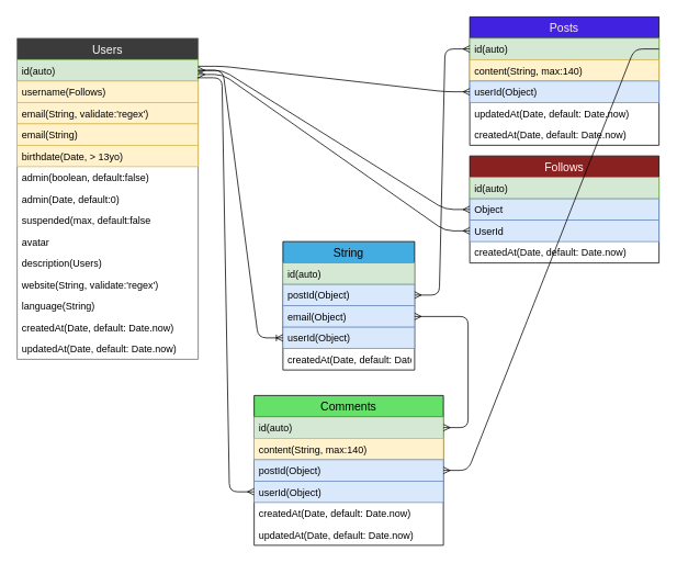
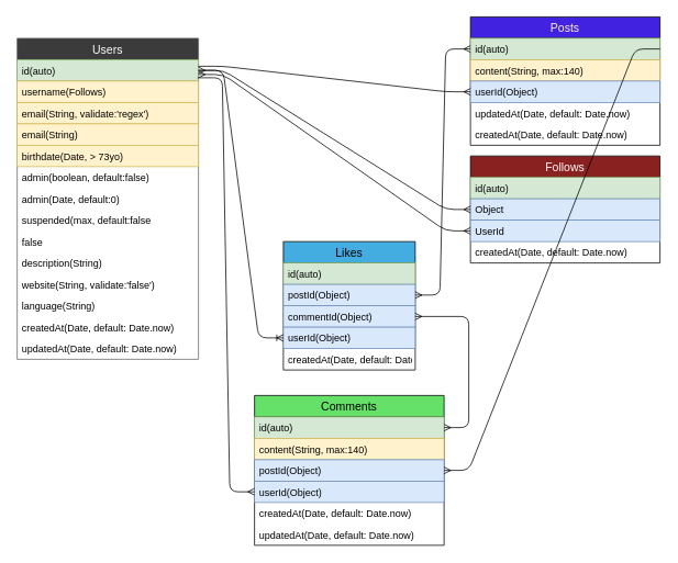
- <mxCell id="7" value="birthdate(Date, &gt; 13yo)" style="text;strokeColor=#d6b656;fillColor=#fff2cc;spacingLeft=4;spacingRight=4;overflow=hidden;rotatable=0;points=[[0,0.5],[1,0.5]];portConstraint=eastwest;fontSize=12;" vertex="1" parent="2"><mxGeometry y="130" width="220" height="26" as="geometry" /></mxCell>
+ <mxCell id="7" value="birthdate(Date, &gt; 73yo)" style="text;strokeColor=#d6b656;fillColor=#fff2cc;spacingLeft=4;spacingRight=4;overflow=hidden;rotatable=0;points=[[0,0.5],[1,0.5]];portConstraint=eastwest;fontSize=12;" vertex="1" parent="2"><mxGeometry y="130" width="220" height="26" as="geometry" /></mxCell>
- <mxCell id="11" value="avatar" style="text;strokeColor=none;fillColor=none;spacingLeft=4;spacingRight=4;overflow=hidden;rotatable=0;points=[[0,0.5],[1,0.5]];portConstraint=eastwest;fontSize=12;" vertex="1" parent="2"><mxGeometry y="234" width="220" height="26" as="geometry" /></mxCell>
+ <mxCell id="11" value="false" style="text;strokeColor=none;fillColor=none;spacingLeft=4;spacingRight=4;overflow=hidden;rotatable=0;points=[[0,0.5],[1,0.5]];portConstraint=eastwest;fontSize=12;" vertex="1" parent="2"><mxGeometry y="234" width="220" height="26" as="geometry" /></mxCell>
- <mxCell id="38" value="String" style="swimlane;fontStyle=0;childLayout=stackLayout;horizontal=1;startSize=26;fillColor=#43ACE0;horizontalStack=0;resizeParent=1;resizeParentMax=0;resizeLast=0;collapsible=1;marginBottom=0;swimlaneFillColor=#ffffff;align=center;fontSize=14;rounded=0;shadow=0;glass=0;comic=0;strokeColor=#000000;" vertex="1" parent="1"><mxGeometry x="343" y="293" width="160" height="156" as="geometry" /></mxCell>
+ <mxCell id="38" value="Likes" style="swimlane;fontStyle=0;childLayout=stackLayout;horizontal=1;startSize=26;fillColor=#43ACE0;horizontalStack=0;resizeParent=1;resizeParentMax=0;resizeLast=0;collapsible=1;marginBottom=0;swimlaneFillColor=#ffffff;align=center;fontSize=14;rounded=0;shadow=0;glass=0;comic=0;strokeColor=#000000;" vertex="1" parent="1"><mxGeometry x="343" y="293" width="160" height="156" as="geometry" /></mxCell>
- <mxCell id="12" value="description(Users)&#10;" style="text;strokeColor=none;fillColor=none;spacingLeft=4;spacingRight=4;overflow=hidden;rotatable=0;points=[[0,0.5],[1,0.5]];portConstraint=eastwest;fontSize=12;" vertex="1" parent="2"><mxGeometry y="260" width="220" height="26" as="geometry" /></mxCell>
+ <mxCell id="12" value="description(String)&#10;" style="text;strokeColor=none;fillColor=none;spacingLeft=4;spacingRight=4;overflow=hidden;rotatable=0;points=[[0,0.5],[1,0.5]];portConstraint=eastwest;fontSize=12;" vertex="1" parent="2"><mxGeometry y="260" width="220" height="26" as="geometry" /></mxCell>
- <mxCell id="13" value="website(String, validate:'regex')" style="text;strokeColor=none;fillColor=none;spacingLeft=4;spacingRight=4;overflow=hidden;rotatable=0;points=[[0,0.5],[1,0.5]];portConstraint=eastwest;fontSize=12;" vertex="1" parent="2"><mxGeometry y="286" width="220" height="26" as="geometry" /></mxCell>
+ <mxCell id="13" value="website(String, validate:'false')" style="text;strokeColor=none;fillColor=none;spacingLeft=4;spacingRight=4;overflow=hidden;rotatable=0;points=[[0,0.5],[1,0.5]];portConstraint=eastwest;fontSize=12;" vertex="1" parent="2"><mxGeometry y="286" width="220" height="26" as="geometry" /></mxCell>
- <mxCell id="41" value="email(Object)" style="text;strokeColor=#6c8ebf;fillColor=#dae8fc;spacingLeft=4;spacingRight=4;overflow=hidden;rotatable=0;points=[[0,0.5],[1,0.5]];portConstraint=eastwest;fontSize=12;" vertex="1" parent="38"><mxGeometry y="78" width="160" height="26" as="geometry" /></mxCell>
+ <mxCell id="41" value="commentId(Object)" style="text;strokeColor=#6c8ebf;fillColor=#dae8fc;spacingLeft=4;spacingRight=4;overflow=hidden;rotatable=0;points=[[0,0.5],[1,0.5]];portConstraint=eastwest;fontSize=12;" vertex="1" parent="38"><mxGeometry y="78" width="160" height="26" as="geometry" /></mxCell>
